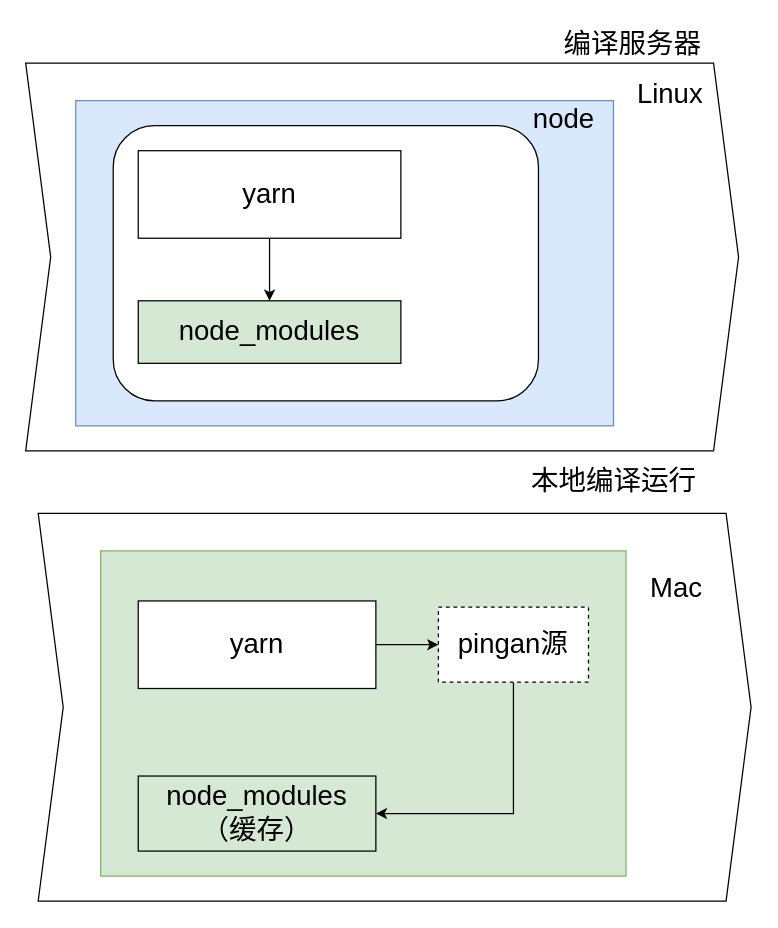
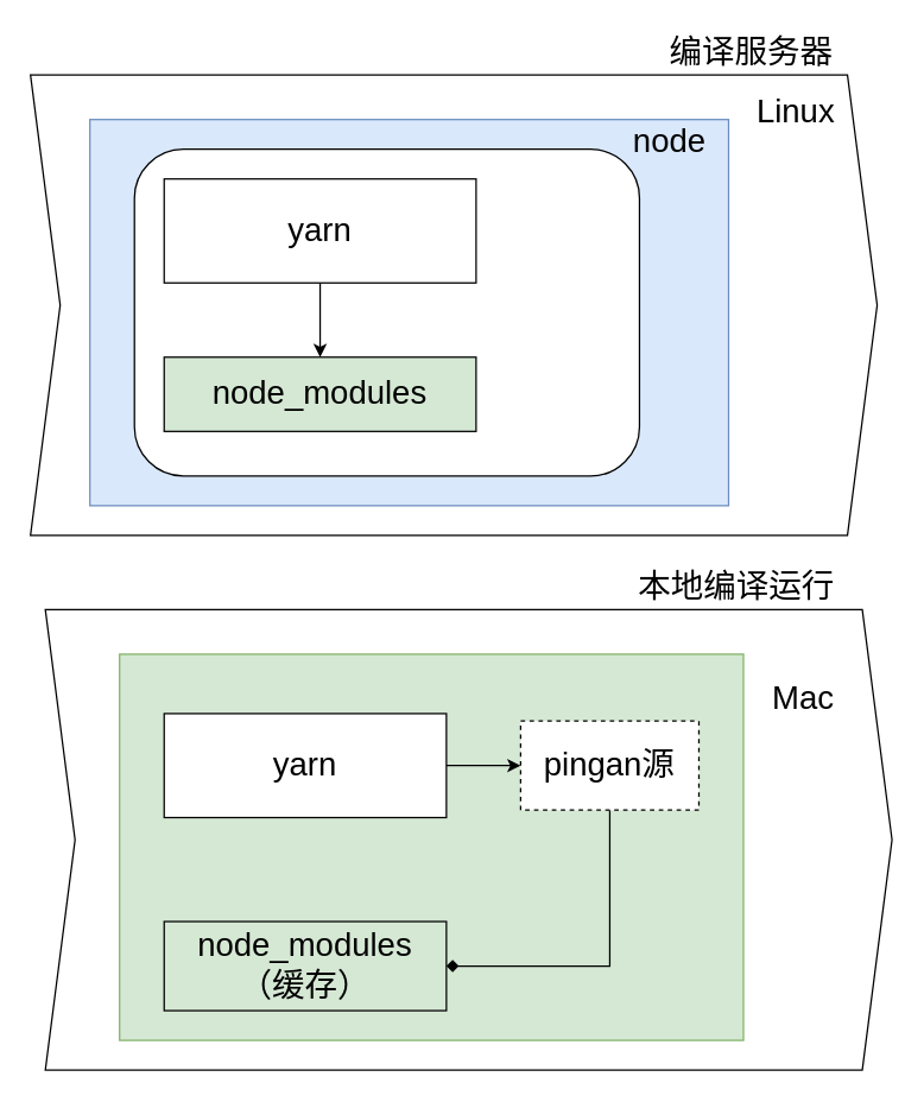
- <mxCell id="12" value="本地编译运行" style="text;html=1;align=center;verticalAlign=middle;resizable=0;points=[];autosize=1;strokeColor=none;fillColor=none;fontSize=22;" vertex="1" parent="1"><mxGeometry x="415" y="370" width="150" height="30" as="geometry" /></mxCell>
+ <mxCell id="12" value="本地编译运行" style="text;html=1;align=center;verticalAlign=middle;resizable=0;points=[];autosize=1;strokeColor=none;fillColor=none;fontSize=22;" vertex="1" parent="1"><mxGeometry x="420" y="380" width="150" height="30" as="geometry" /></mxCell>
- <mxCell id="19" style="edgeStyle=orthogonalEdgeStyle;rounded=0;orthogonalLoop=1;jettySize=auto;html=1;entryX=1;entryY=0.5;entryDx=0;entryDy=0;fontSize=22;" edge="1" parent="1" source="20" target="18"><mxGeometry relative="1" as="geometry"><Array as="points"><mxPoint x="410" y="650" /></Array></mxGeometry></mxCell>
+ <mxCell id="19" style="edgeStyle=orthogonalEdgeStyle;rounded=0;orthogonalLoop=1;jettySize=auto;html=1;entryX=1;entryY=0.5;entryDx=0;entryDy=0;fontSize=22;endArrow=diamond;" edge="1" parent="1" source="20" target="18"><mxGeometry relative="1" as="geometry"><Array as="points"><mxPoint x="410" y="650" /></Array></mxGeometry></mxCell>
